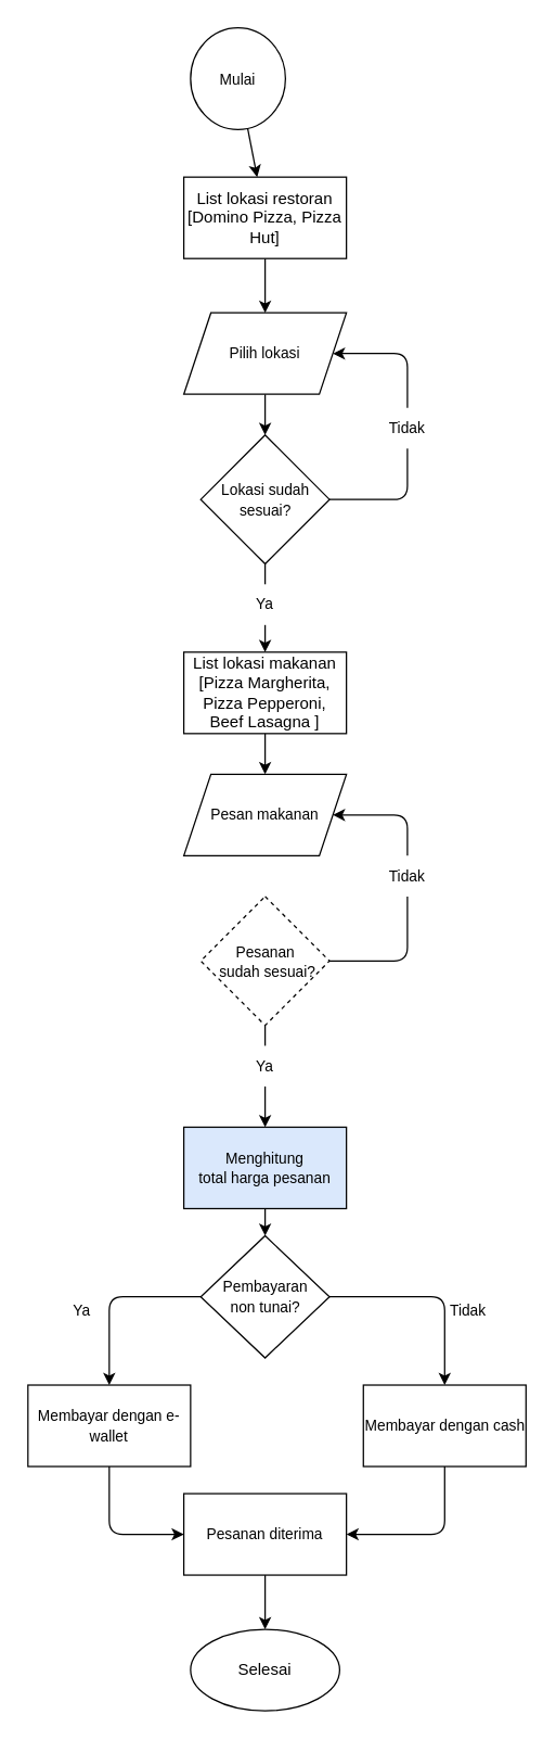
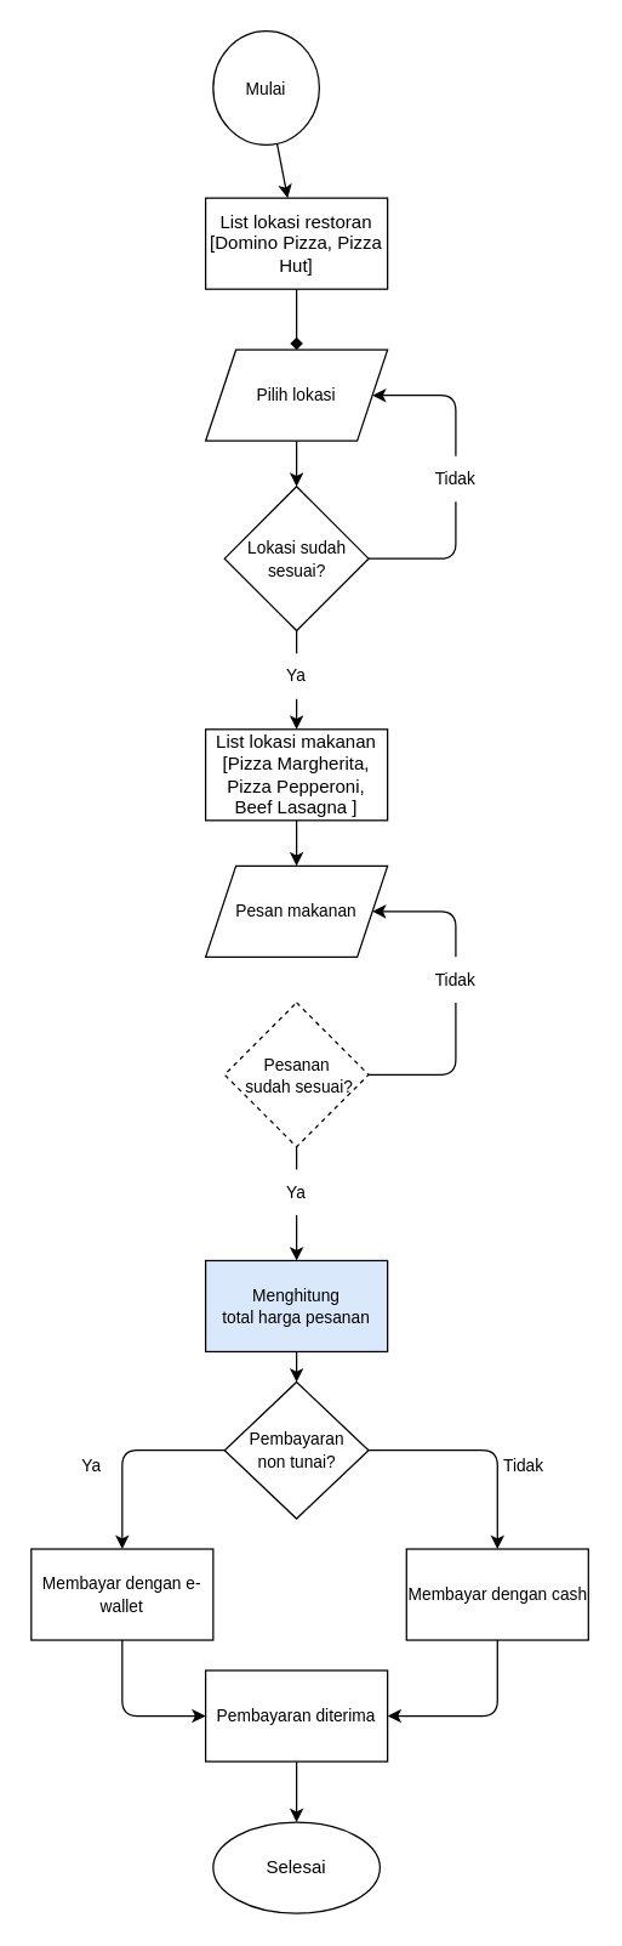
- <mxCell id="19" value="" style="edgeStyle=none;html=1;" parent="1" source="20" target="6" edge="1"><mxGeometry relative="1" as="geometry" /></mxCell>
+ <mxCell id="19" value="" style="edgeStyle=none;html=1;endArrow=diamond;" parent="1" source="20" target="6" edge="1"><mxGeometry relative="1" as="geometry" /></mxCell>
- <mxCell id="28" value="&lt;span style=&quot;font-size: 11px&quot;&gt;Pesanan diterima&lt;/span&gt;" style="rounded=0;whiteSpace=wrap;html=1;" vertex="1" parent="1"><mxGeometry x="135" y="1100" width="120" height="60" as="geometry" /></mxCell>
+ <mxCell id="28" value="&lt;span style=&quot;font-size: 11px&quot;&gt;Pembayaran diterima&lt;/span&gt;" style="rounded=0;whiteSpace=wrap;html=1;" vertex="1" parent="1"><mxGeometry x="135" y="1100" width="120" height="60" as="geometry" /></mxCell>
